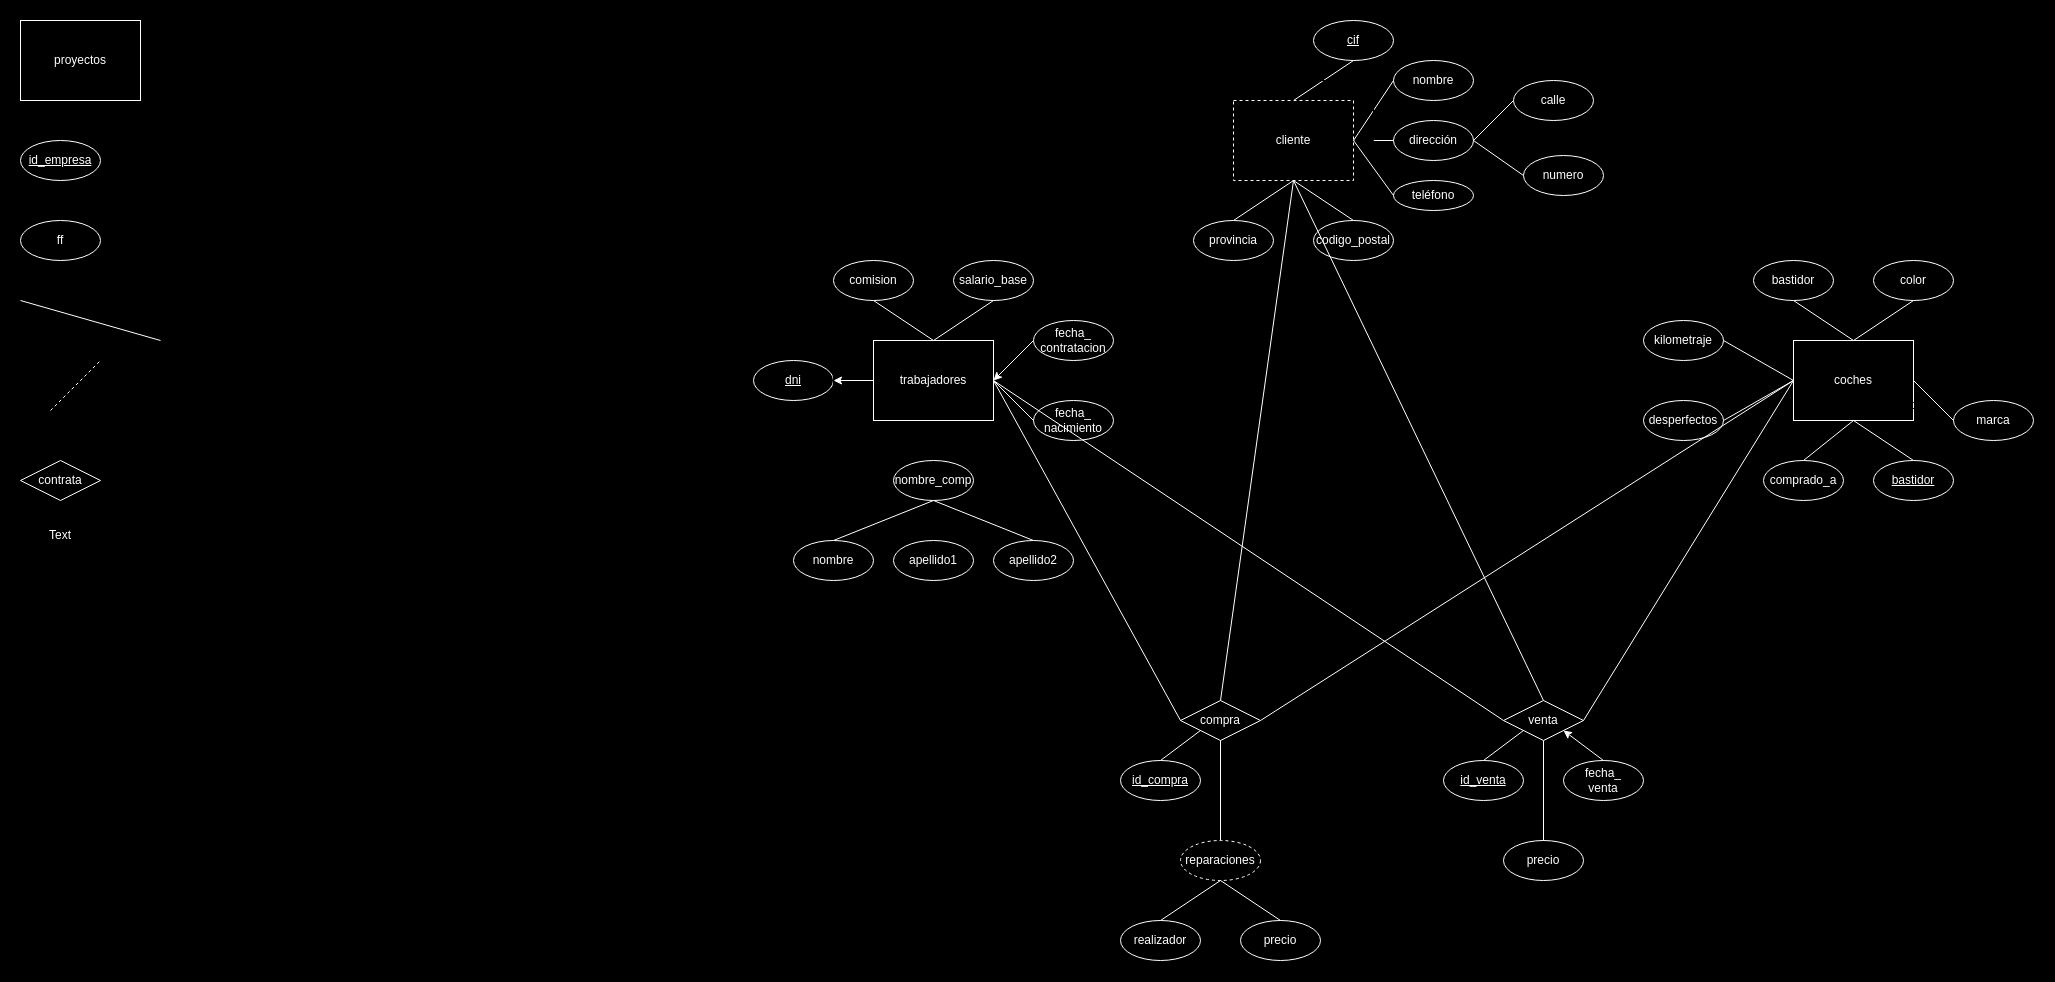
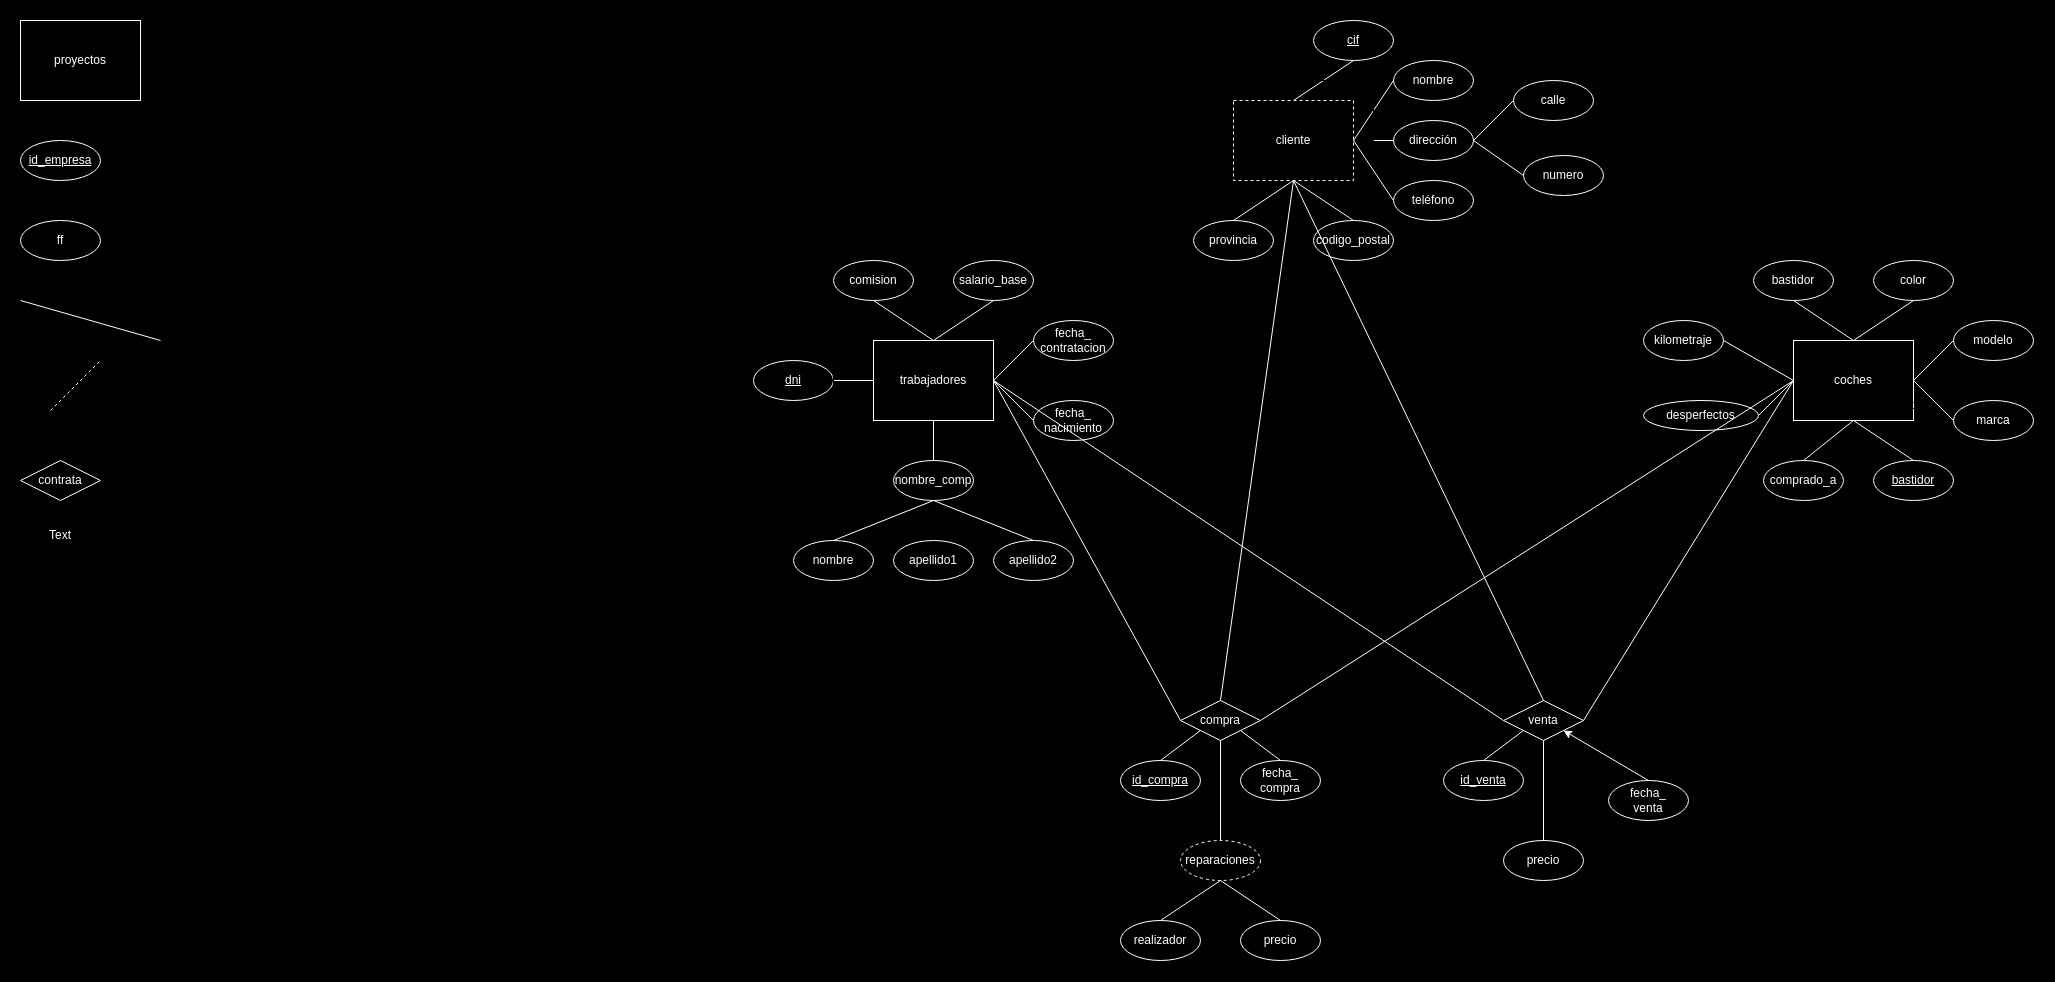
- <mxCell id="6" value="&lt;font color=&quot;#ffffff&quot;&gt;teléfono&lt;/font&gt;" style="ellipse;whiteSpace=wrap;html=1;fillColor=none;strokeColor=#FFFFFF;" parent="1" vertex="1"><mxGeometry x="1393" y="180" width="80" height="30" as="geometry" /></mxCell>
+ <mxCell id="6" value="&lt;font color=&quot;#ffffff&quot;&gt;teléfono&lt;/font&gt;" style="ellipse;whiteSpace=wrap;html=1;fillColor=none;strokeColor=#FFFFFF;" parent="1" vertex="1"><mxGeometry x="1393" y="180" width="80" height="40" as="geometry" /></mxCell>
+ <mxCell id="18" value="&lt;font color=&quot;#ffffff&quot;&gt;modelo&lt;/font&gt;" style="ellipse;whiteSpace=wrap;html=1;fillColor=none;strokeColor=#FFFFFF;" parent="1" vertex="1"><mxGeometry x="1953" y="320" width="80" height="40" as="geometry" /></mxCell>
+ <mxCell id="21" value="" style="endArrow=none;html=1;rounded=0;entryX=0;entryY=0.5;entryDx=0;entryDy=0;strokeColor=#FFFFFF;exitX=1;exitY=0.5;exitDx=0;exitDy=0;" parent="1" source="12" target="18" edge="1"><mxGeometry width="50" height="50" relative="1" as="geometry"><mxPoint x="1833" y="520" as="sourcePoint" /><mxPoint x="1693" y="480" as="targetPoint" /></mxGeometry></mxCell>
- <mxCell id="64" value="" style="endArrow=classic;html=1;rounded=0;entryX=1;entryY=0.5;entryDx=0;entryDy=0;strokeColor=#FFFFFF;exitX=0;exitY=0.5;exitDx=0;exitDy=0;" edge="1" parent="1" source="59" target="23"><mxGeometry width="50" height="50" relative="1" as="geometry"><mxPoint x="1033" y="230" as="sourcePoint" /><mxPoint x="893" y="190" as="targetPoint" /></mxGeometry></mxCell>
+ <mxCell id="64" value="" style="endArrow=none;html=1;rounded=0;entryX=1;entryY=0.5;entryDx=0;entryDy=0;strokeColor=#FFFFFF;exitX=0;exitY=0.5;exitDx=0;exitDy=0;" edge="1" parent="1" source="59" target="23"><mxGeometry width="50" height="50" relative="1" as="geometry"><mxPoint x="1033" y="230" as="sourcePoint" /><mxPoint x="893" y="190" as="targetPoint" /></mxGeometry></mxCell>
- <mxCell id="33" value="" style="endArrow=classic;html=1;rounded=0;entryX=1;entryY=0.5;entryDx=0;entryDy=0;strokeColor=#FFFFFF;exitX=0;exitY=0.5;exitDx=0;exitDy=0;" parent="1" source="23" target="25" edge="1"><mxGeometry width="50" height="50" relative="1" as="geometry"><mxPoint x="663" y="470" as="sourcePoint" /><mxPoint x="523" y="430" as="targetPoint" /></mxGeometry></mxCell>
+ <mxCell id="33" value="" style="endArrow=none;html=1;rounded=0;entryX=1;entryY=0.5;entryDx=0;entryDy=0;strokeColor=#FFFFFF;exitX=0;exitY=0.5;exitDx=0;exitDy=0;" parent="1" source="23" target="25" edge="1"><mxGeometry width="50" height="50" relative="1" as="geometry"><mxPoint x="663" y="470" as="sourcePoint" /><mxPoint x="523" y="430" as="targetPoint" /></mxGeometry></mxCell>
- <mxCell id="53" value="&lt;font color=&quot;#ffffff&quot;&gt;desperfectos&lt;/font&gt;" style="ellipse;whiteSpace=wrap;html=1;fillColor=none;strokeColor=#FFFFFF;" vertex="1" parent="1"><mxGeometry x="1643" y="400" width="80" height="40" as="geometry" /></mxCell>
+ <mxCell id="53" value="&lt;font color=&quot;#ffffff&quot;&gt;desperfectos&lt;/font&gt;" style="ellipse;whiteSpace=wrap;html=1;fillColor=none;strokeColor=#FFFFFF;" vertex="1" parent="1"><mxGeometry x="1643" y="400" width="115" height="30" as="geometry" /></mxCell>
+ <mxCell id="34" value="" style="endArrow=none;html=1;rounded=0;entryX=0.5;entryY=0;entryDx=0;entryDy=0;strokeColor=#FFFFFF;exitX=0.5;exitY=1;exitDx=0;exitDy=0;" parent="1" source="23" target="27" edge="1"><mxGeometry width="50" height="50" relative="1" as="geometry"><mxPoint x="763" y="520" as="sourcePoint" /><mxPoint x="683" y="560" as="targetPoint" /></mxGeometry></mxCell>
+ <mxCell id="73" value="" style="endArrow=none;html=1;rounded=0;entryX=1;entryY=1;entryDx=0;entryDy=0;strokeColor=#FFFFFF;exitX=0.5;exitY=0;exitDx=0;exitDy=0;" edge="1" parent="1" source="70" target="66"><mxGeometry width="50" height="50" relative="1" as="geometry"><mxPoint x="1140" y="850" as="sourcePoint" /><mxPoint x="1000" y="810" as="targetPoint" /></mxGeometry></mxCell>
+ <mxCell id="70" value="&lt;div&gt;&lt;font color=&quot;#ffffff&quot;&gt;fecha_&lt;/font&gt;&lt;/div&gt;&lt;div&gt;&lt;font color=&quot;#ffffff&quot;&gt;compra&lt;/font&gt;&lt;/div&gt;" style="ellipse;whiteSpace=wrap;html=1;fillColor=none;strokeColor=#FFFFFF;" vertex="1" parent="1"><mxGeometry x="1240" y="760" width="80" height="40" as="geometry" /></mxCell>
- <mxCell id="81" value="&lt;div&gt;&lt;font color=&quot;#ffffff&quot;&gt;fecha_&lt;/font&gt;&lt;/div&gt;&lt;font color=&quot;#ffffff&quot;&gt;venta&lt;/font&gt;" style="ellipse;whiteSpace=wrap;html=1;fillColor=none;strokeColor=#FFFFFF;" vertex="1" parent="1"><mxGeometry x="1563" y="760" width="80" height="40" as="geometry" /></mxCell>
+ <mxCell id="81" value="&lt;div&gt;&lt;font color=&quot;#ffffff&quot;&gt;fecha_&lt;/font&gt;&lt;/div&gt;&lt;font color=&quot;#ffffff&quot;&gt;venta&lt;/font&gt;" style="ellipse;whiteSpace=wrap;html=1;fillColor=none;strokeColor=#FFFFFF;" vertex="1" parent="1"><mxGeometry x="1608" y="780" width="80" height="40" as="geometry" /></mxCell>
